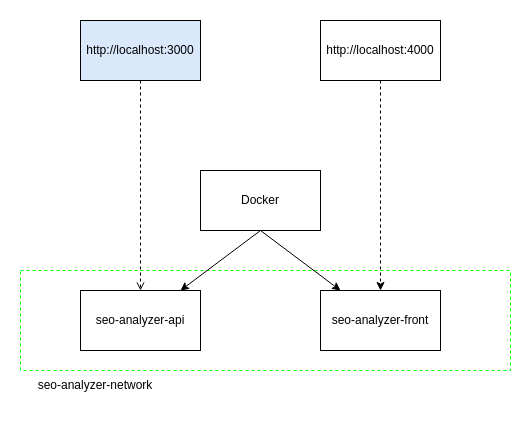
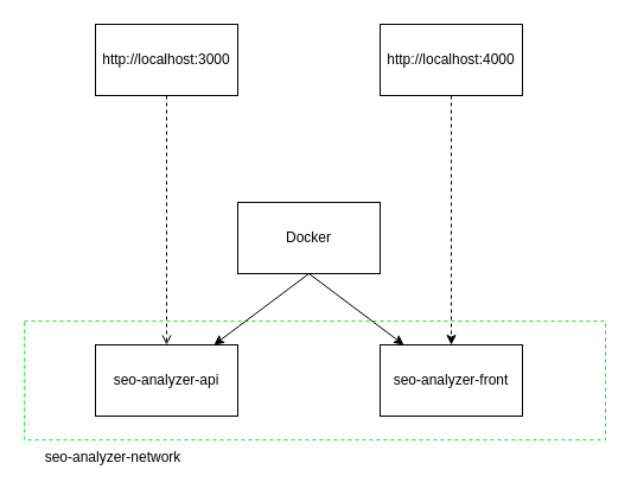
- <mxCell id="8" value="http://localhost:3000" style="rounded=0;whiteSpace=wrap;html=1;fillColor=#dae8fc;" vertex="1" parent="1"><mxGeometry x="80" y="20" width="120" height="60" as="geometry" /></mxCell>
+ <mxCell id="8" value="http://localhost:3000" style="rounded=0;whiteSpace=wrap;html=1;" vertex="1" parent="1"><mxGeometry x="80" y="20" width="120" height="60" as="geometry" /></mxCell>
